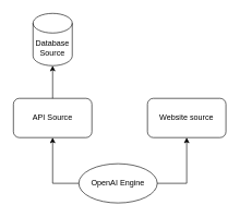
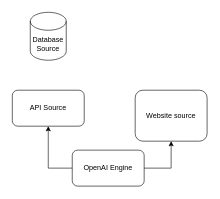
- <mxCell id="5" value="" style="endArrow=classic;html=1;rounded=0;exitX=0.5;exitY=0;exitDx=0;exitDy=0;" edge="1" parent="1" source="2" target="4"><mxGeometry width="50" height="50" relative="1" as="geometry"><mxPoint x="40" y="350" as="sourcePoint" /><mxPoint x="90" y="300" as="targetPoint" /></mxGeometry></mxCell>
- <mxCell id="3" value="Website source" style="rounded=1;whiteSpace=wrap;html=1;" vertex="1" parent="1"><mxGeometry x="225" y="150" width="120" height="60" as="geometry" /></mxCell>
+ <mxCell id="3" value="Website source" style="rounded=1;whiteSpace=wrap;html=1;" vertex="1" parent="1"><mxGeometry x="225" y="150" width="120" height="85" as="geometry" /></mxCell>
- <mxCell id="6" value="OpenAI Engine" style="ellipse;whiteSpace=wrap;html=1;" vertex="1" parent="1"><mxGeometry x="120" y="250" width="120" height="60" as="geometry" /></mxCell>
+ <mxCell id="6" value="OpenAI Engine" style="rounded=1;whiteSpace=wrap;html=1;" vertex="1" parent="1"><mxGeometry x="120" y="250" width="120" height="60" as="geometry" /></mxCell>
